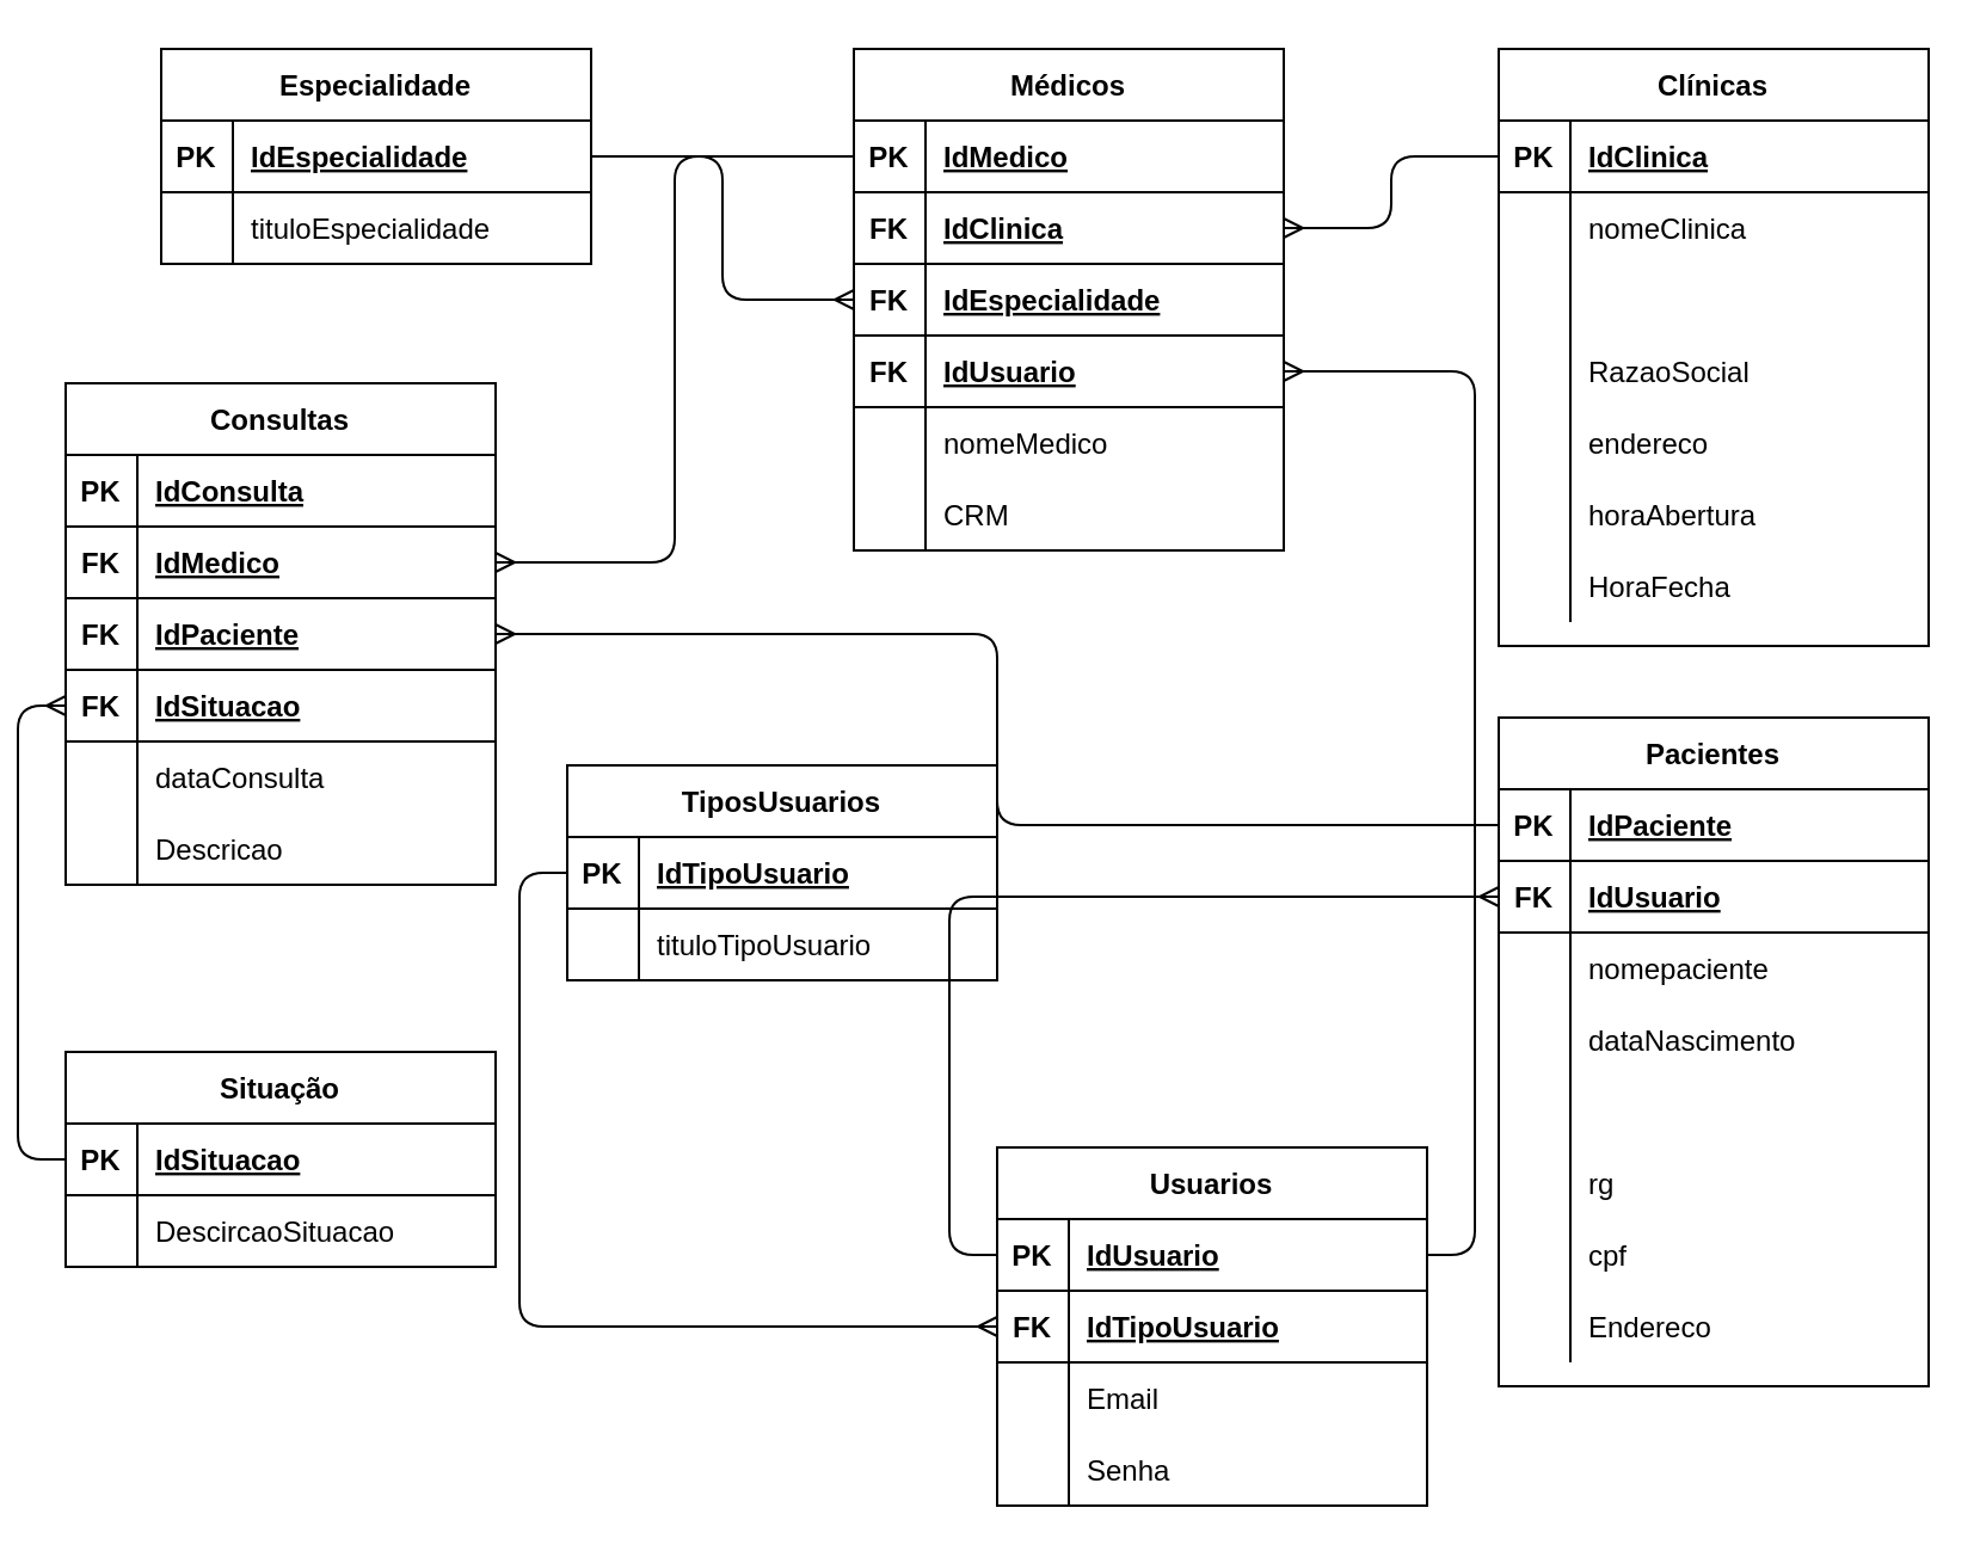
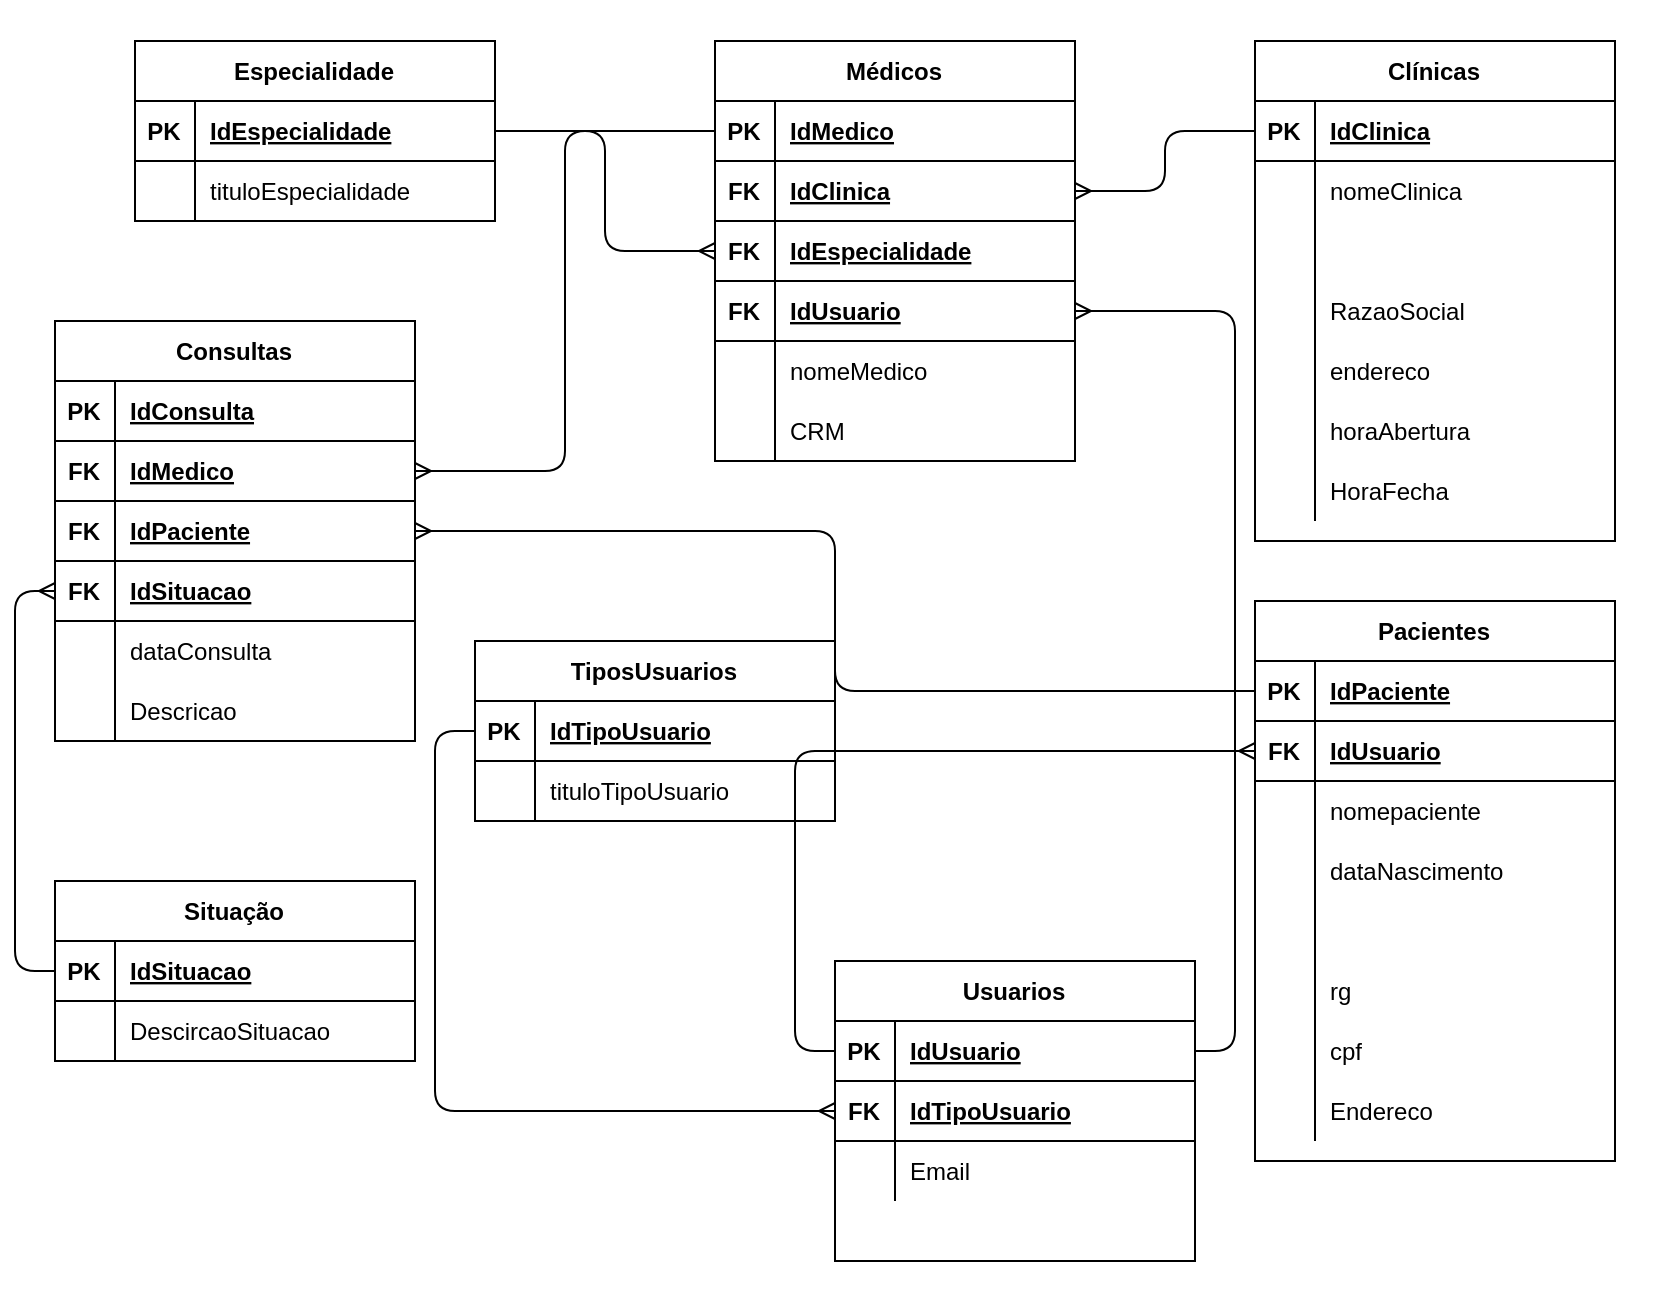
- <mxCell id="111" value="Senha" style="shape=partialRectangle;connectable=0;fillColor=none;top=0;left=0;bottom=0;right=0;align=left;spacingLeft=6;overflow=hidden;" vertex="1" parent="109"><mxGeometry x="30" width="150" height="30" as="geometry" /></mxCell>
